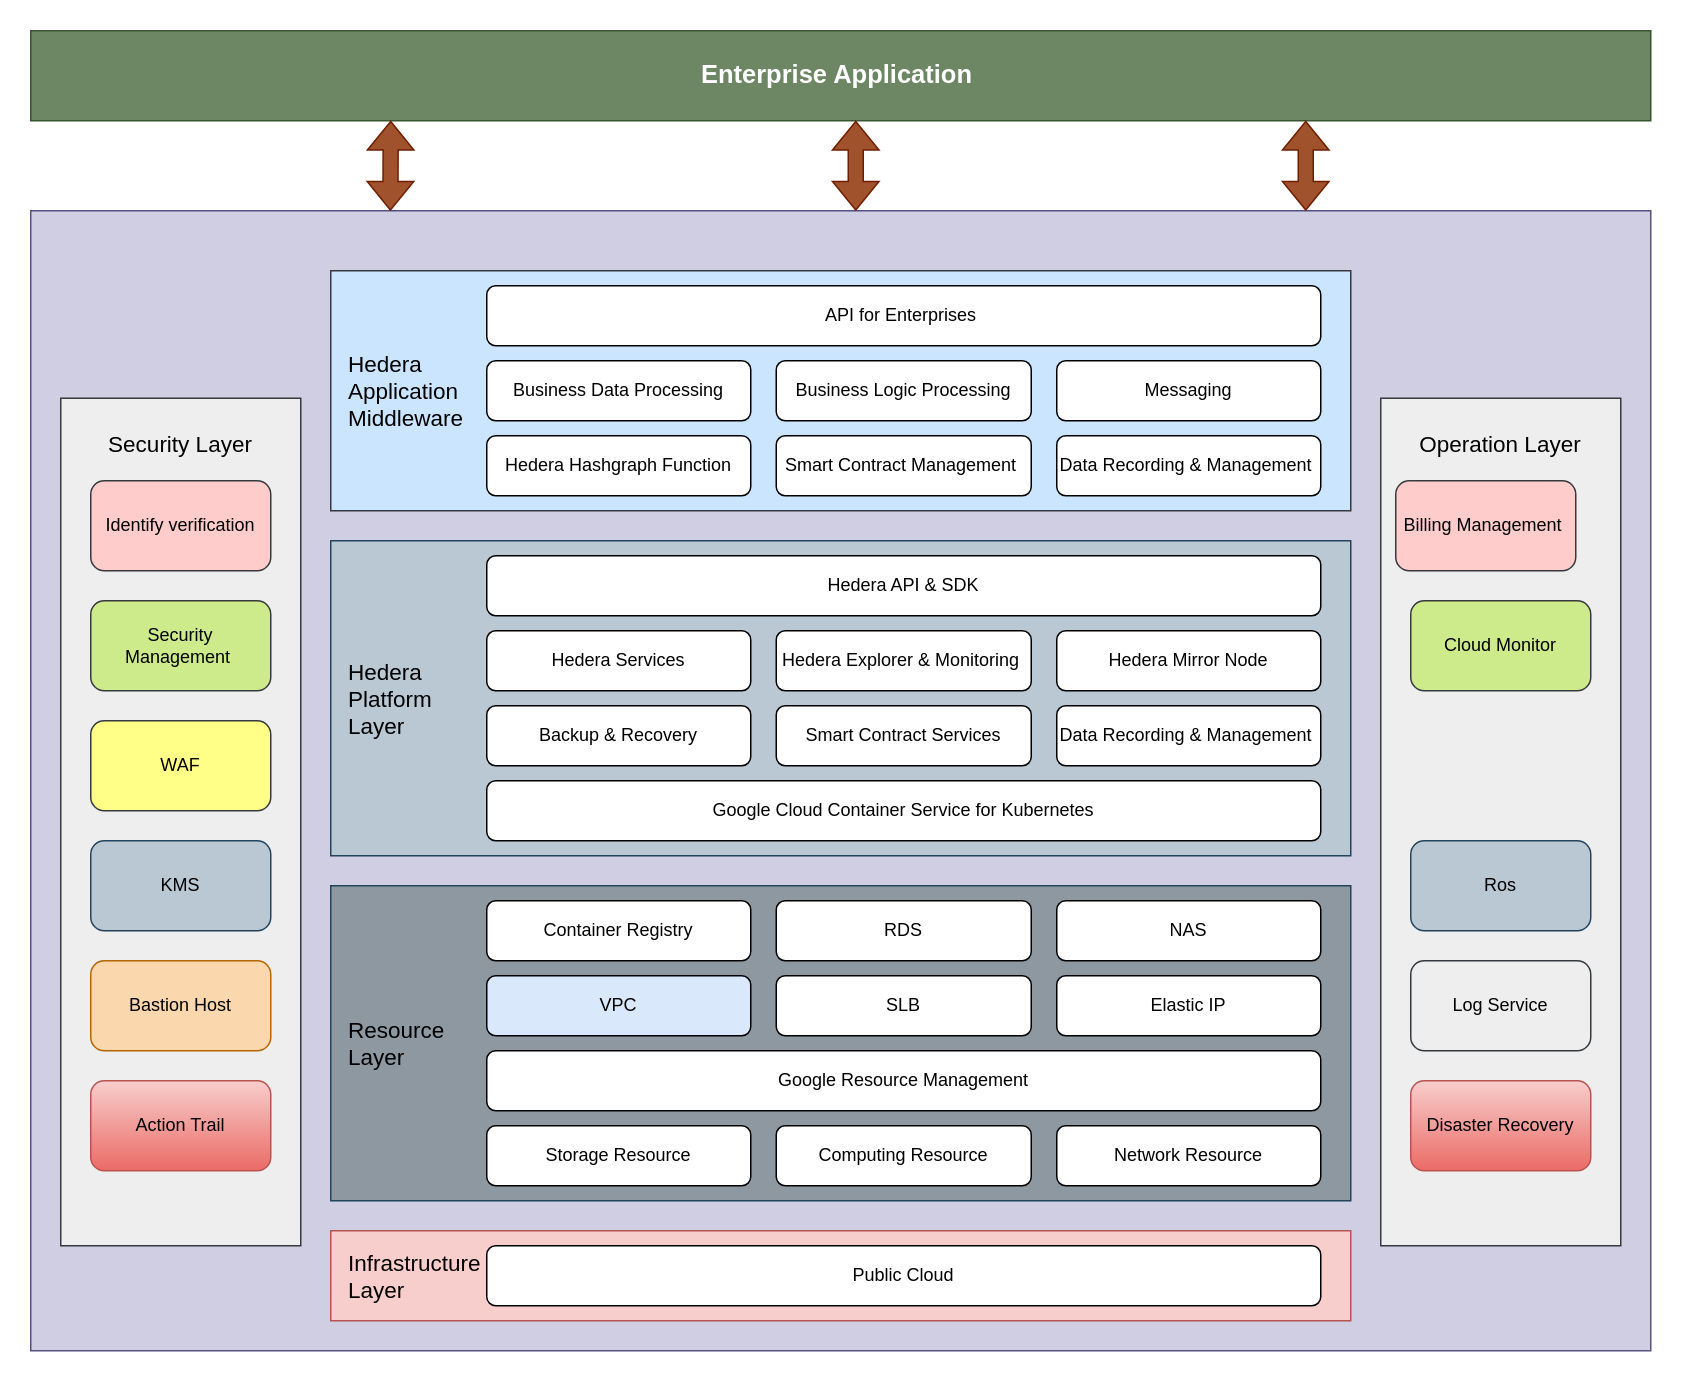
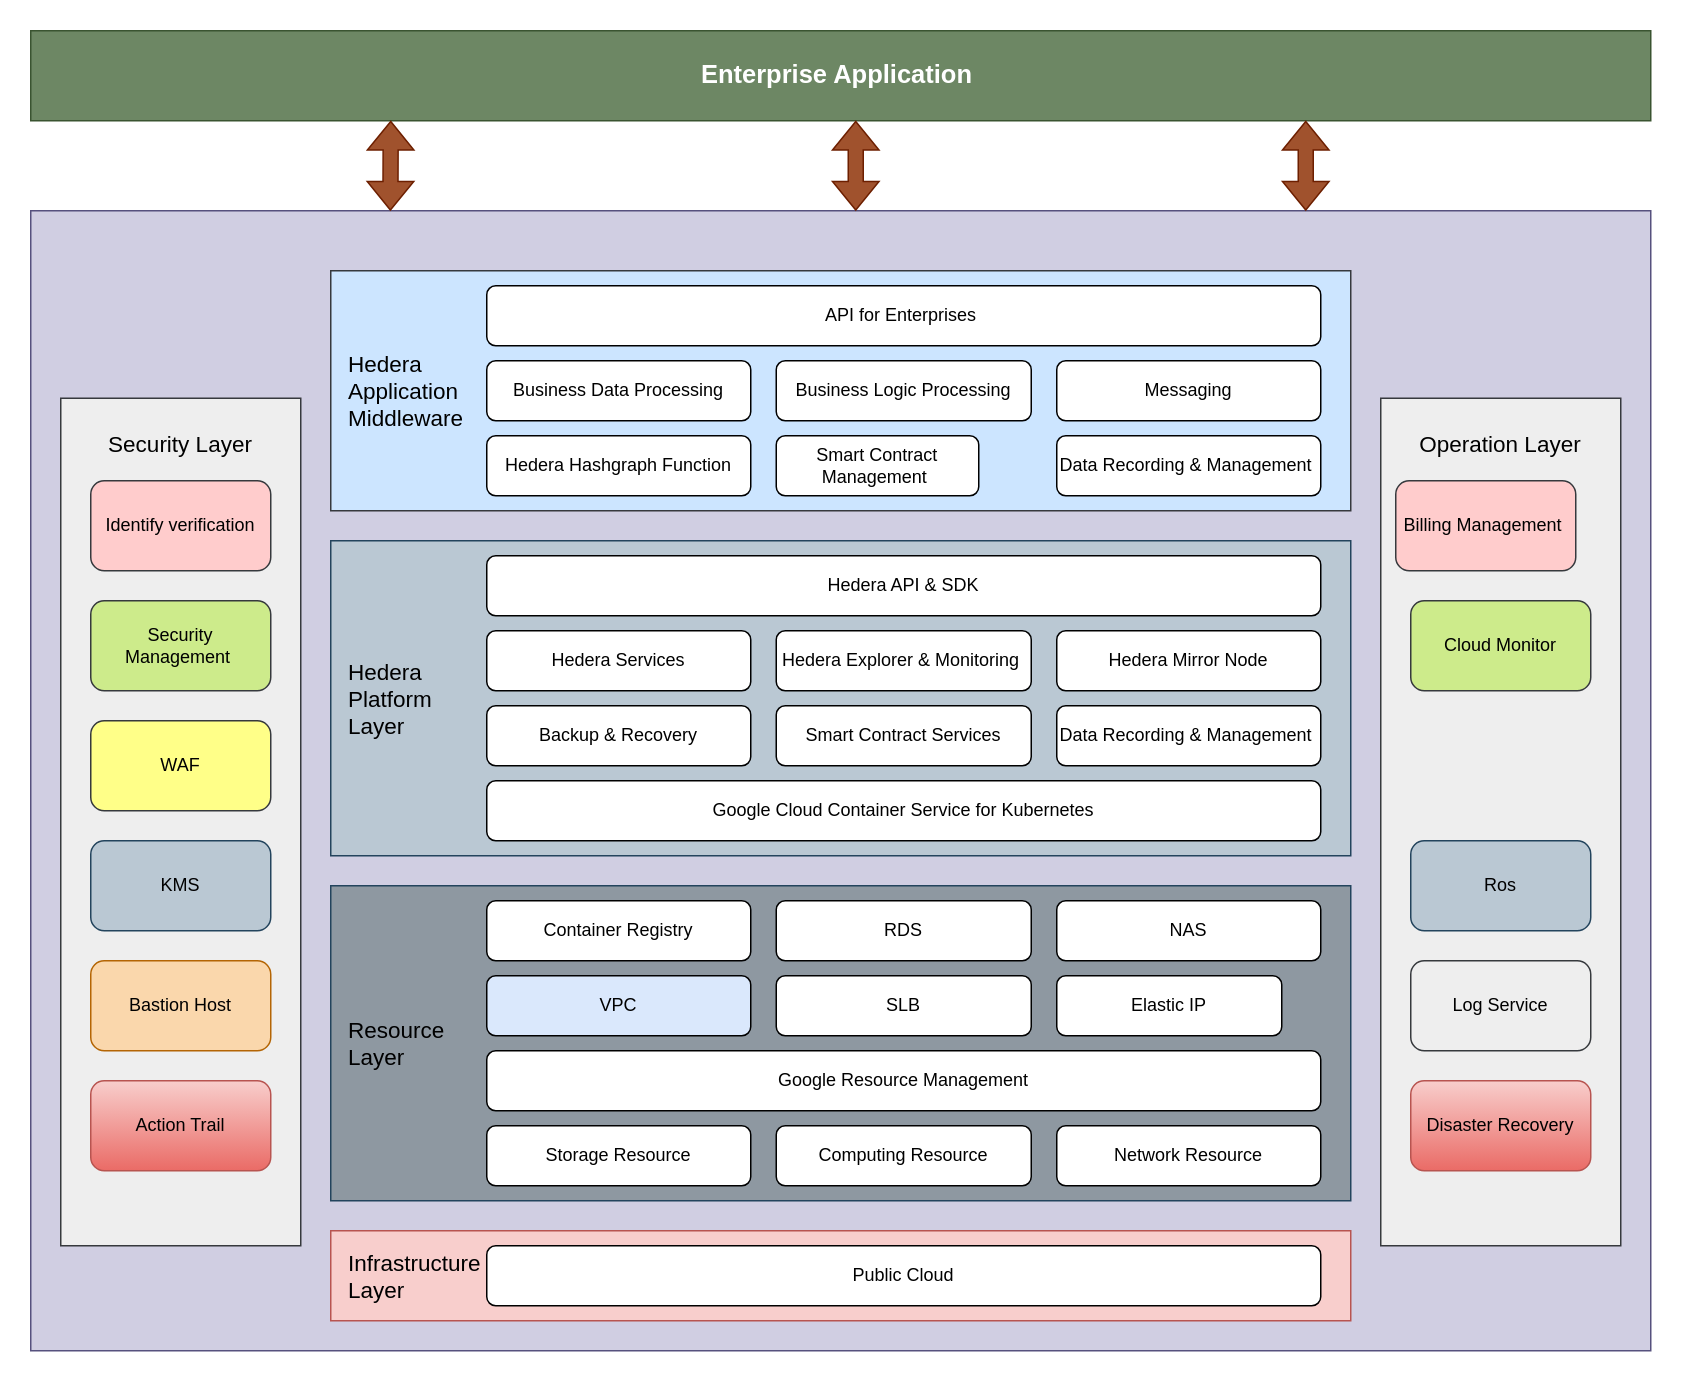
- <mxCell id="18" value="Smart Contract Management&amp;nbsp;" style="rounded=1;whiteSpace=wrap;html=1;" parent="1" vertex="1"><mxGeometry x="517" y="290" width="170" height="40" as="geometry" /></mxCell>
+ <mxCell id="18" value="Smart Contract Management&amp;nbsp;" style="rounded=1;whiteSpace=wrap;html=1;" parent="1" vertex="1"><mxGeometry x="517" y="290" width="135" height="40" as="geometry" /></mxCell>
- <mxCell id="37" value="Elastic IP" style="rounded=1;whiteSpace=wrap;html=1;" parent="1" vertex="1"><mxGeometry x="704" y="650" width="176" height="40" as="geometry" /></mxCell>
+ <mxCell id="37" value="Elastic IP" style="rounded=1;whiteSpace=wrap;html=1;" parent="1" vertex="1"><mxGeometry x="704" y="650" width="150" height="40" as="geometry" /></mxCell>
